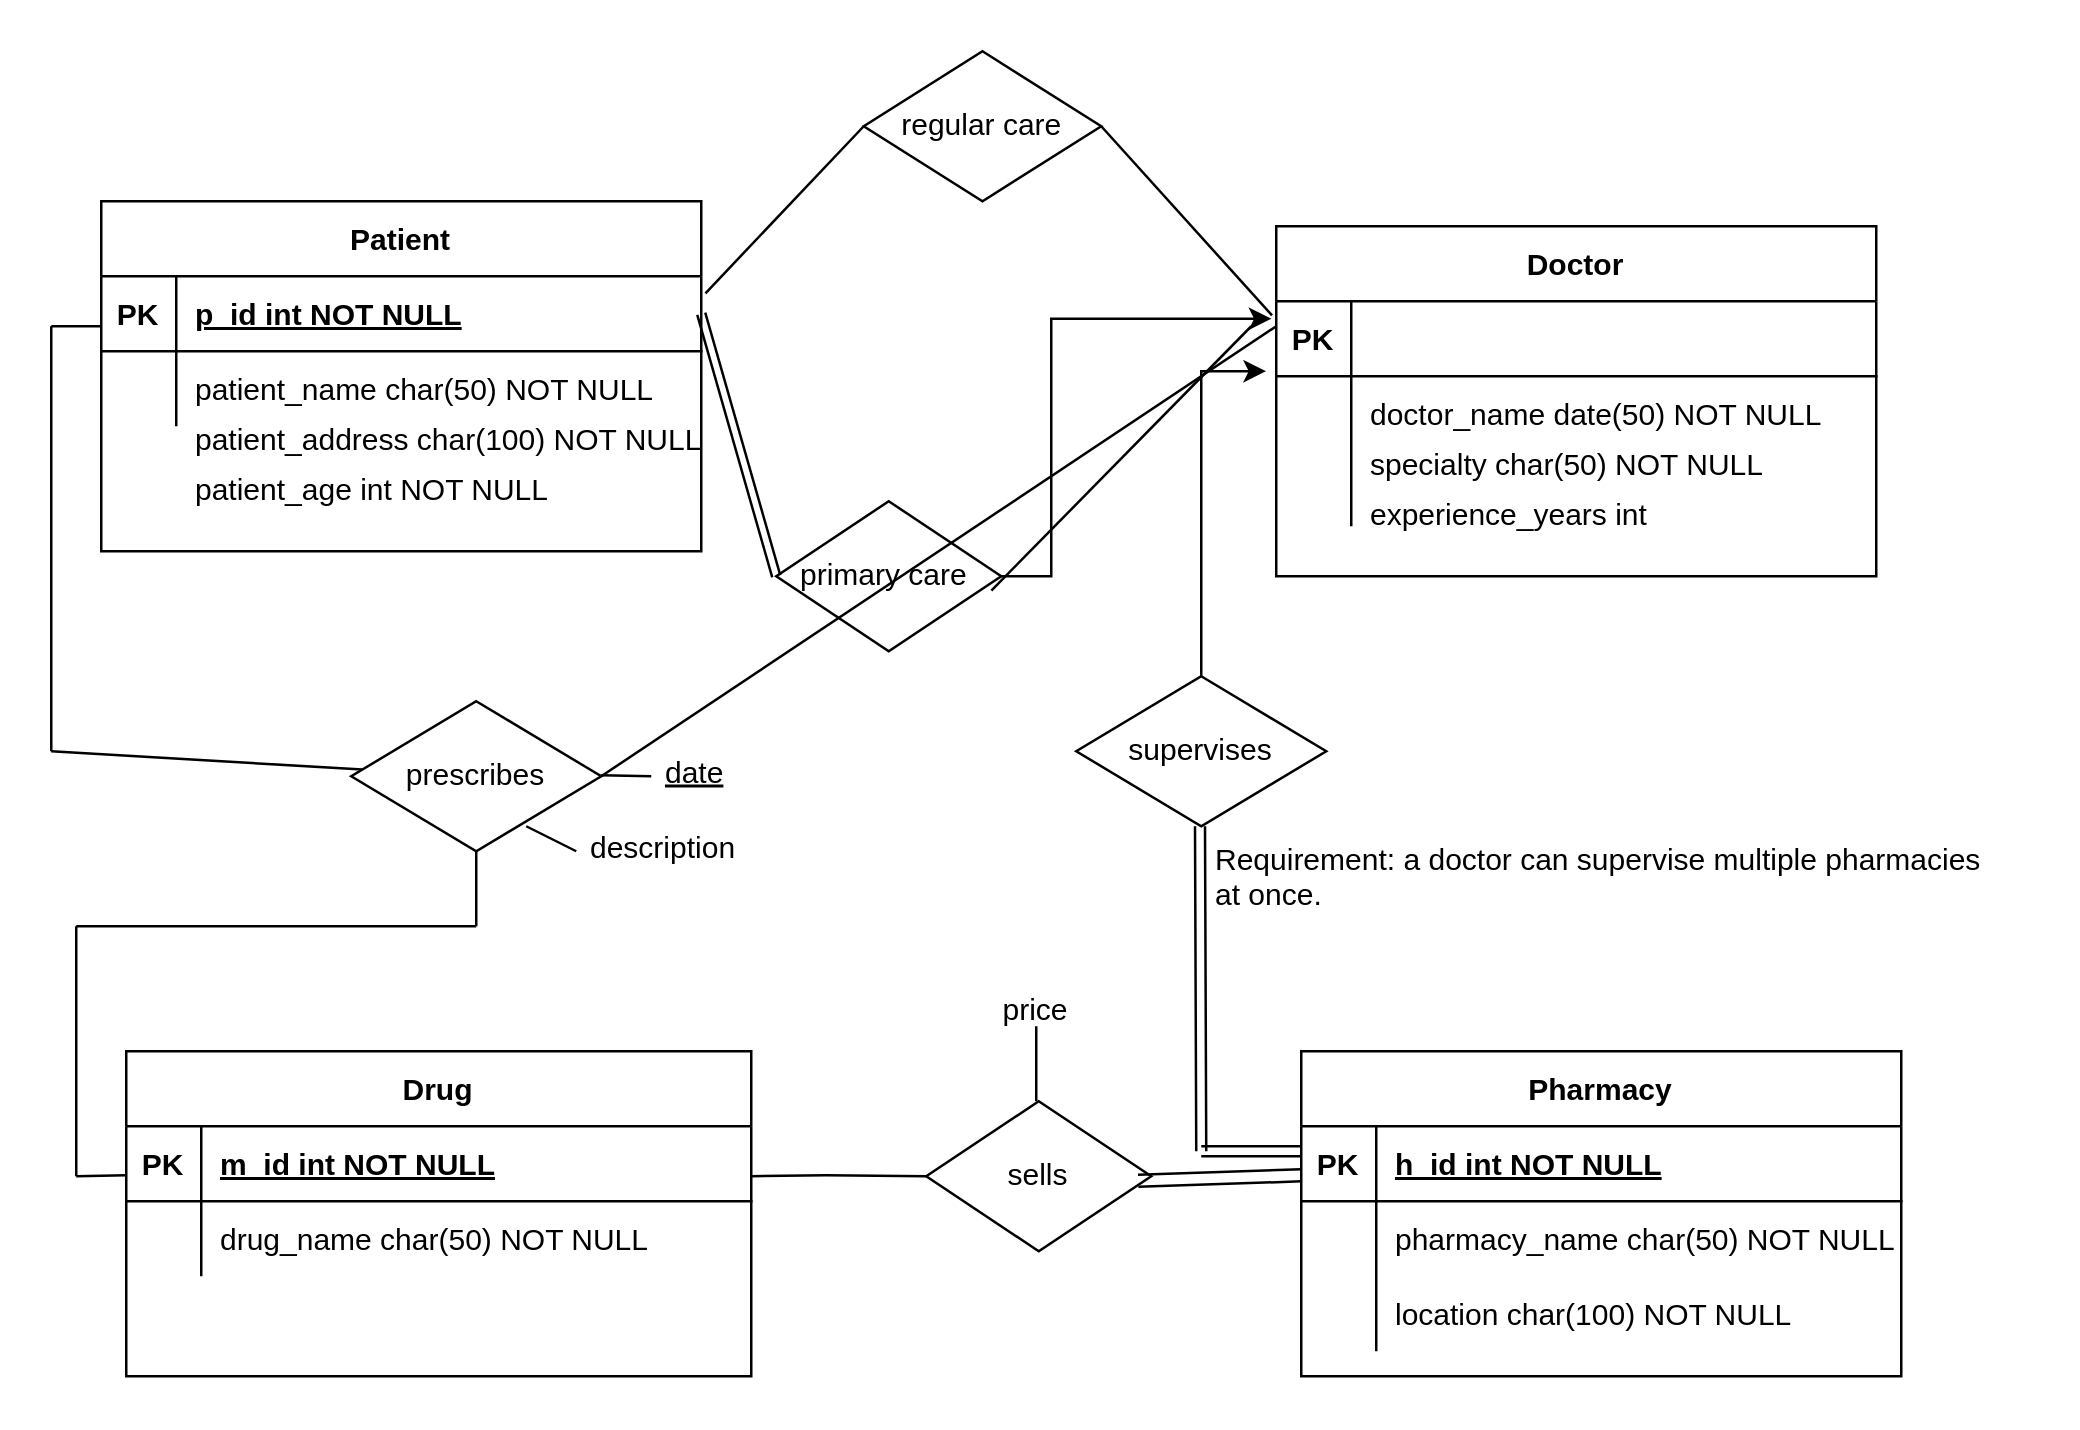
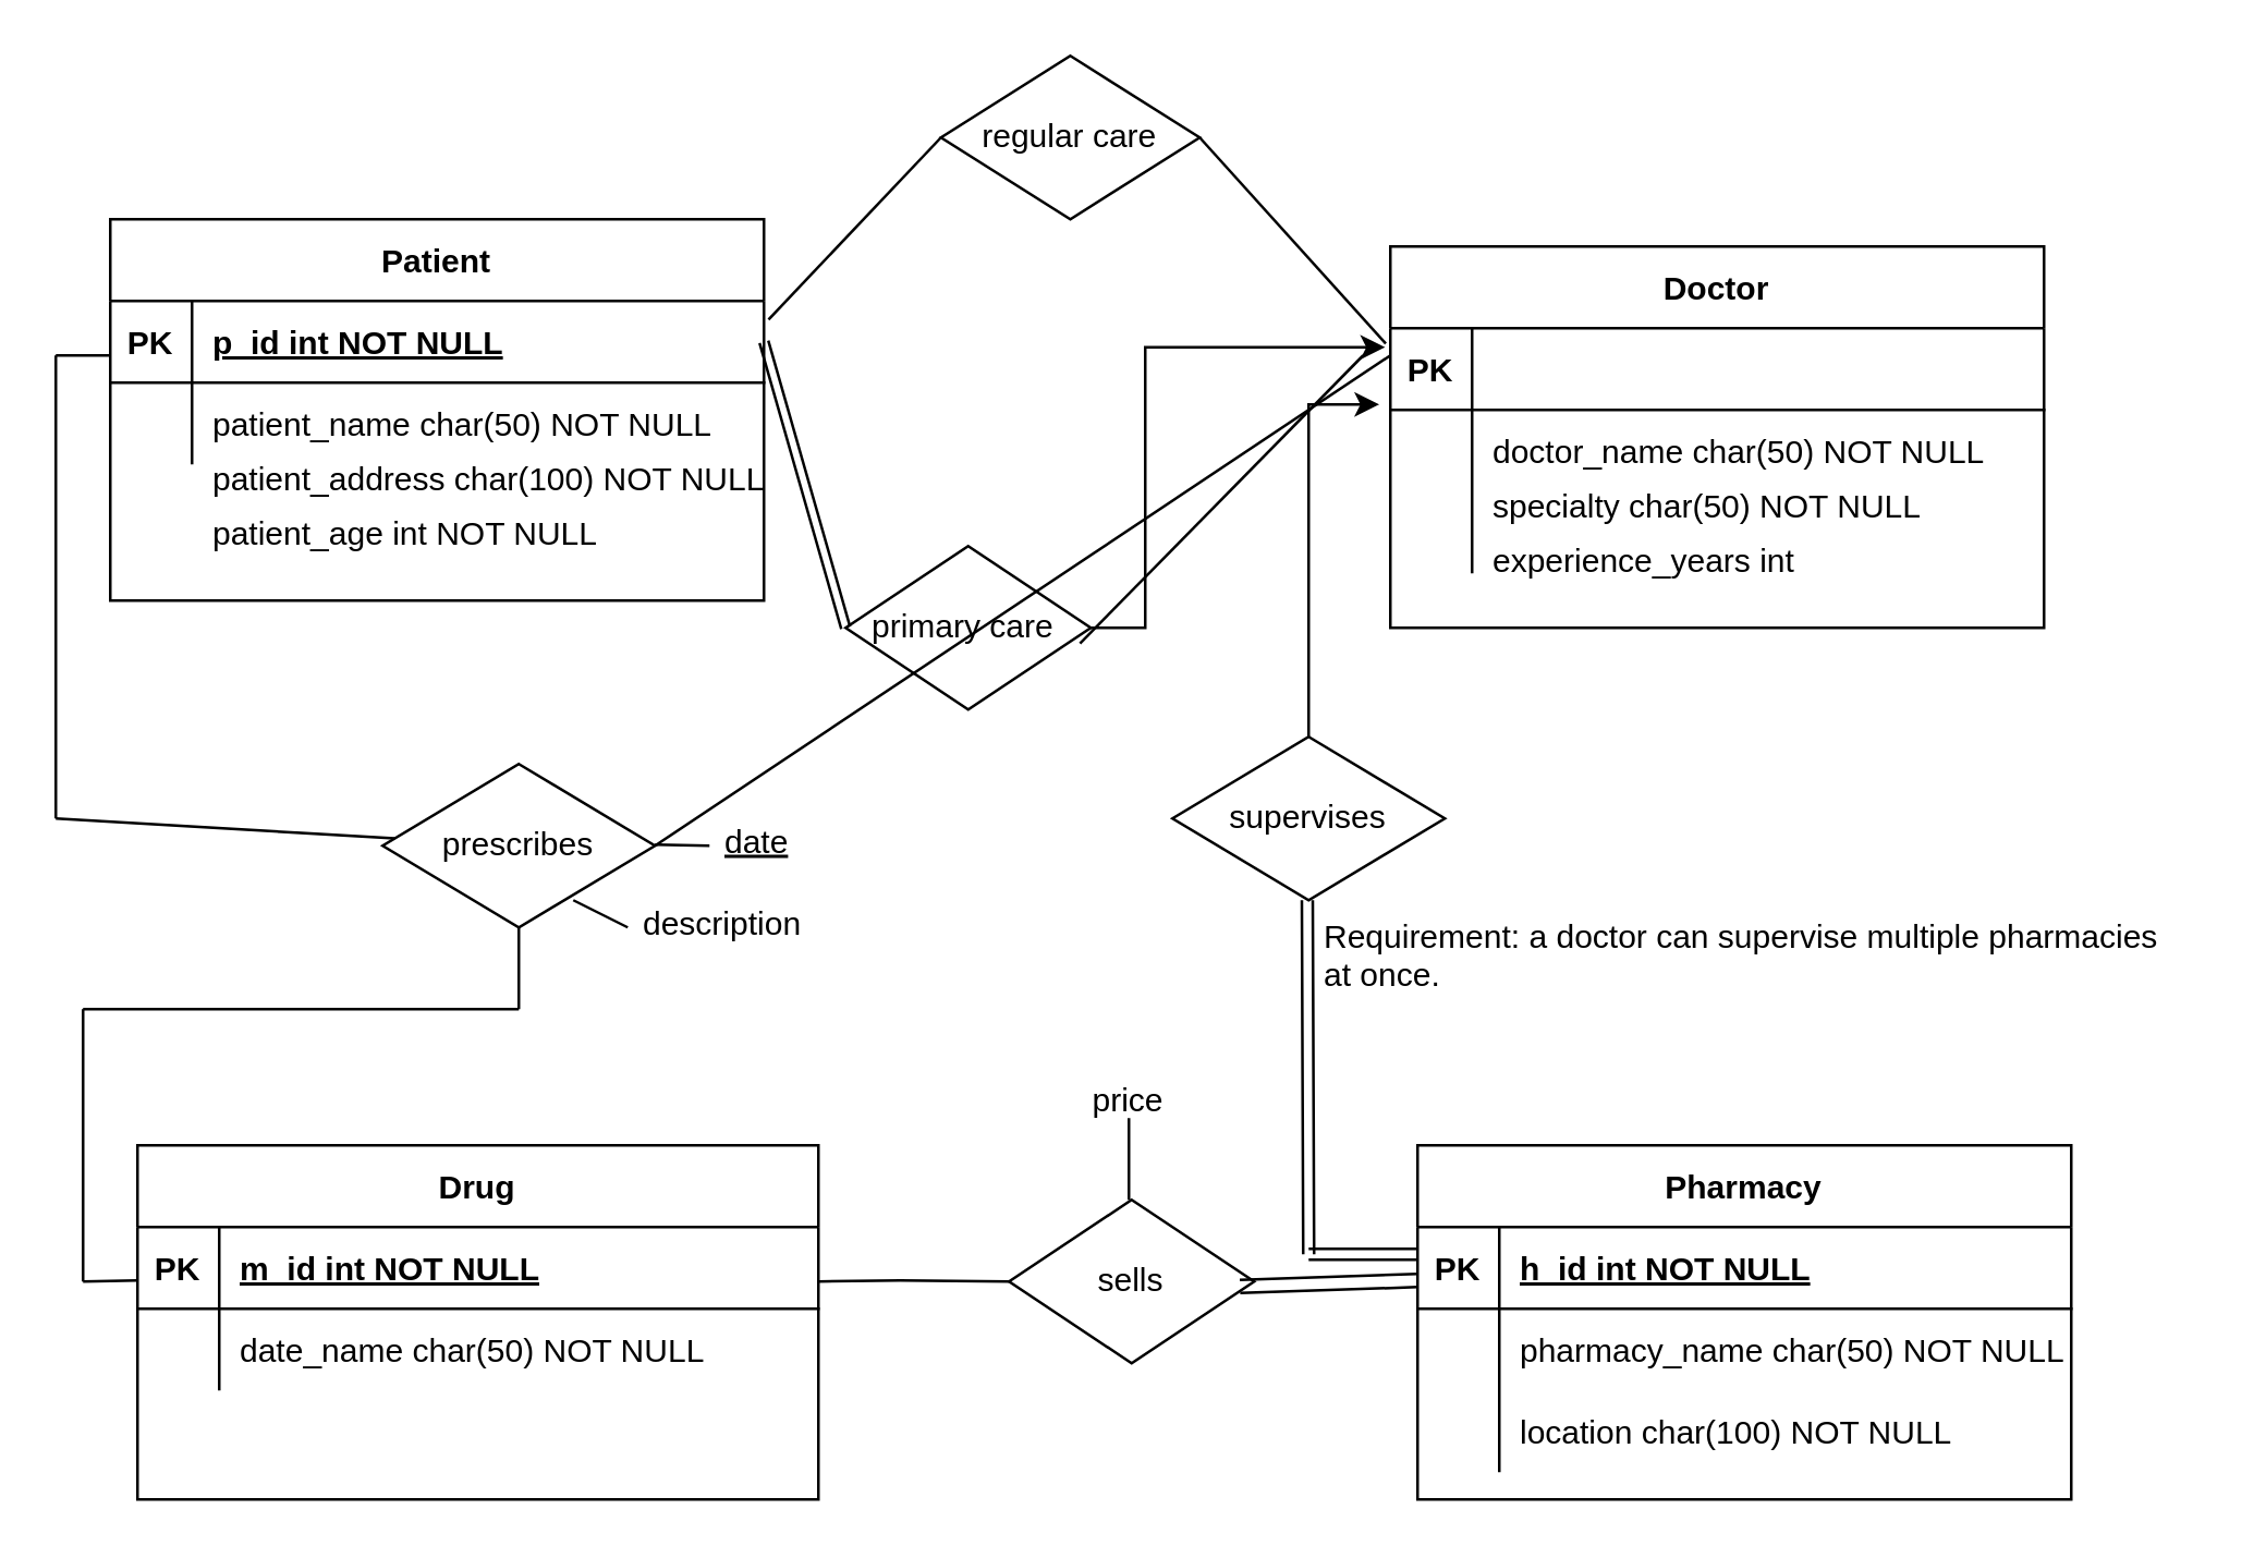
- <mxCell id="30" value="doctor_name date(50) NOT NULL" style="shape=partialRectangle;overflow=hidden;connectable=0;fillColor=none;top=0;left=0;bottom=0;right=0;align=left;spacingLeft=6;" parent="1" vertex="1"><mxGeometry x="540" y="150" width="210" height="30" as="geometry"><mxRectangle width="210" height="30" as="alternateBounds" /></mxGeometry></mxCell>
+ <mxCell id="30" value="doctor_name char(50) NOT NULL" style="shape=partialRectangle;overflow=hidden;connectable=0;fillColor=none;top=0;left=0;bottom=0;right=0;align=left;spacingLeft=6;" parent="1" vertex="1"><mxGeometry x="540" y="150" width="210" height="30" as="geometry"><mxRectangle width="210" height="30" as="alternateBounds" /></mxGeometry></mxCell>
- <mxCell id="39" value="drug_name char(50) NOT NULL" style="shape=partialRectangle;overflow=hidden;connectable=0;fillColor=none;top=0;left=0;bottom=0;right=0;align=left;spacingLeft=6;" parent="37" vertex="1"><mxGeometry x="30" width="220" height="30" as="geometry"><mxRectangle width="220" height="30" as="alternateBounds" /></mxGeometry></mxCell>
+ <mxCell id="39" value="date_name char(50) NOT NULL" style="shape=partialRectangle;overflow=hidden;connectable=0;fillColor=none;top=0;left=0;bottom=0;right=0;align=left;spacingLeft=6;" parent="37" vertex="1"><mxGeometry x="30" width="220" height="30" as="geometry"><mxRectangle width="220" height="30" as="alternateBounds" /></mxGeometry></mxCell>
